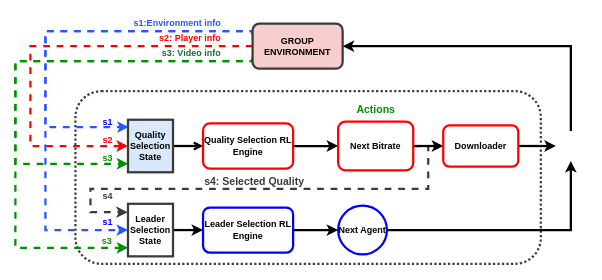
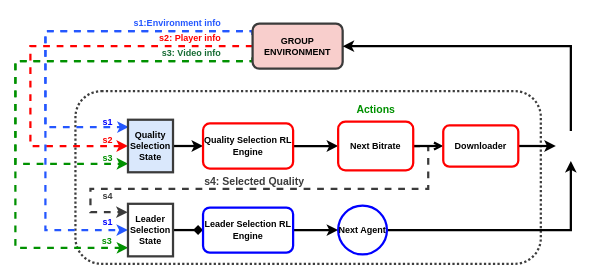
- <mxCell id="9" style="edgeStyle=orthogonalEdgeStyle;rounded=0;orthogonalLoop=1;jettySize=auto;html=1;exitX=1;exitY=0.5;exitDx=0;exitDy=0;entryX=0;entryY=0.5;entryDx=0;entryDy=0;strokeColor=#000000;strokeWidth=3;fontColor=#000000;endArrow=open;" parent="1" source="10" target="12" edge="1"><mxGeometry relative="1" as="geometry" /></mxCell>
+ <mxCell id="9" style="edgeStyle=orthogonalEdgeStyle;rounded=0;orthogonalLoop=1;jettySize=auto;html=1;exitX=1;exitY=0.5;exitDx=0;exitDy=0;entryX=0;entryY=0.5;entryDx=0;entryDy=0;strokeColor=#000000;strokeWidth=3;fontColor=#000000;" parent="1" source="10" target="12" edge="1"><mxGeometry relative="1" as="geometry" /></mxCell>
- <mxCell id="18" style="edgeStyle=orthogonalEdgeStyle;rounded=0;orthogonalLoop=1;jettySize=auto;html=1;exitX=1;exitY=0.5;exitDx=0;exitDy=0;entryX=0;entryY=0.5;entryDx=0;entryDy=0;strokeColor=#000000;strokeWidth=3;fontColor=#000000;" parent="1" source="19" target="26" edge="1"><mxGeometry relative="1" as="geometry" /></mxCell>
+ <mxCell id="18" style="edgeStyle=orthogonalEdgeStyle;rounded=0;orthogonalLoop=1;jettySize=auto;html=1;exitX=1;exitY=0.5;exitDx=0;exitDy=0;entryX=0;entryY=0.5;entryDx=0;entryDy=0;strokeColor=#000000;strokeWidth=3;fontColor=#000000;endArrow=open;" parent="1" source="19" target="26" edge="1"><mxGeometry relative="1" as="geometry" /></mxCell>
- <mxCell id="13" style="edgeStyle=orthogonalEdgeStyle;rounded=0;orthogonalLoop=1;jettySize=auto;html=1;exitX=1;exitY=0.5;exitDx=0;exitDy=0;entryX=0;entryY=0.5;entryDx=0;entryDy=0;strokeColor=#000000;strokeWidth=3;fontColor=#000000;" parent="1" source="14" target="16" edge="1"><mxGeometry relative="1" as="geometry" /></mxCell>
+ <mxCell id="13" style="edgeStyle=orthogonalEdgeStyle;rounded=0;orthogonalLoop=1;jettySize=auto;html=1;exitX=1;exitY=0.5;exitDx=0;exitDy=0;entryX=0;entryY=0.5;entryDx=0;entryDy=0;strokeColor=#000000;strokeWidth=3;fontColor=#000000;endArrow=diamond;" parent="1" source="14" target="16" edge="1"><mxGeometry relative="1" as="geometry" /></mxCell>
